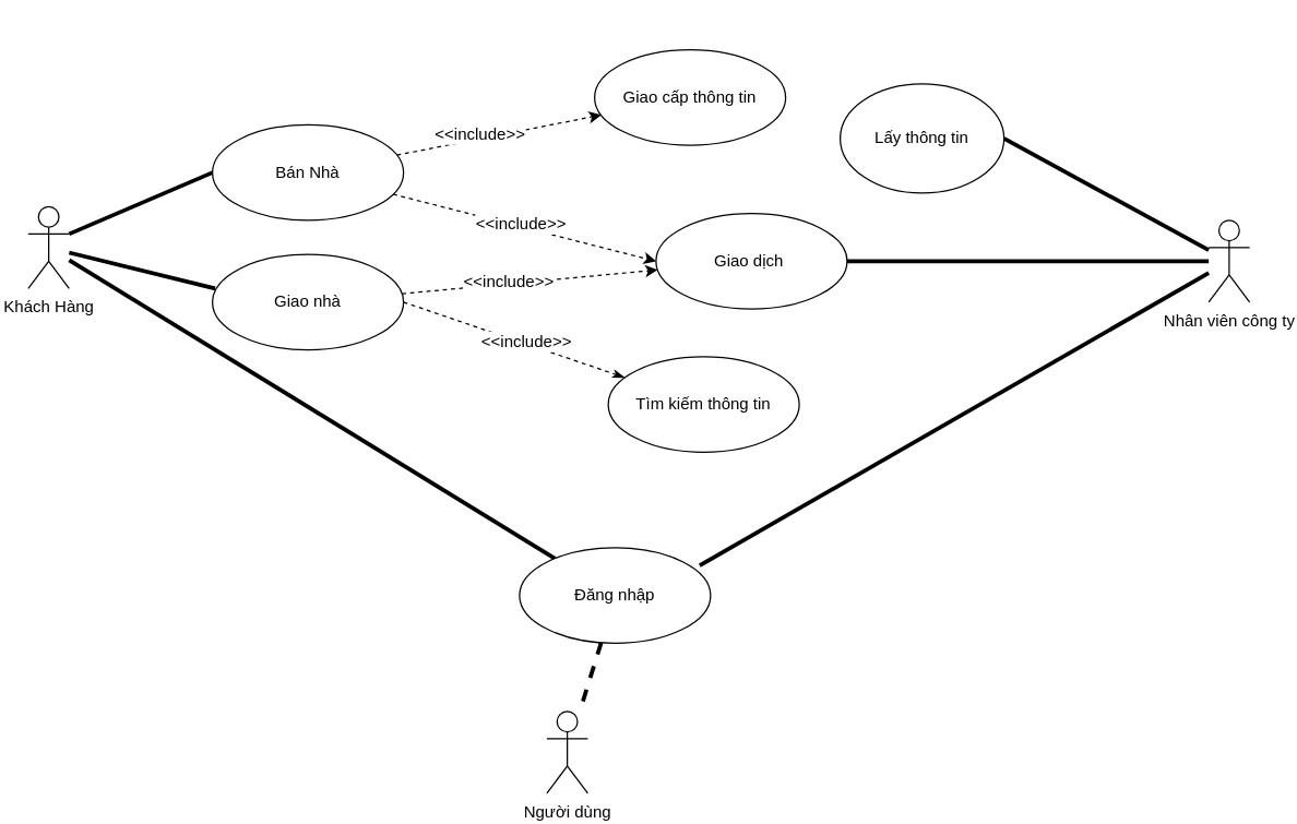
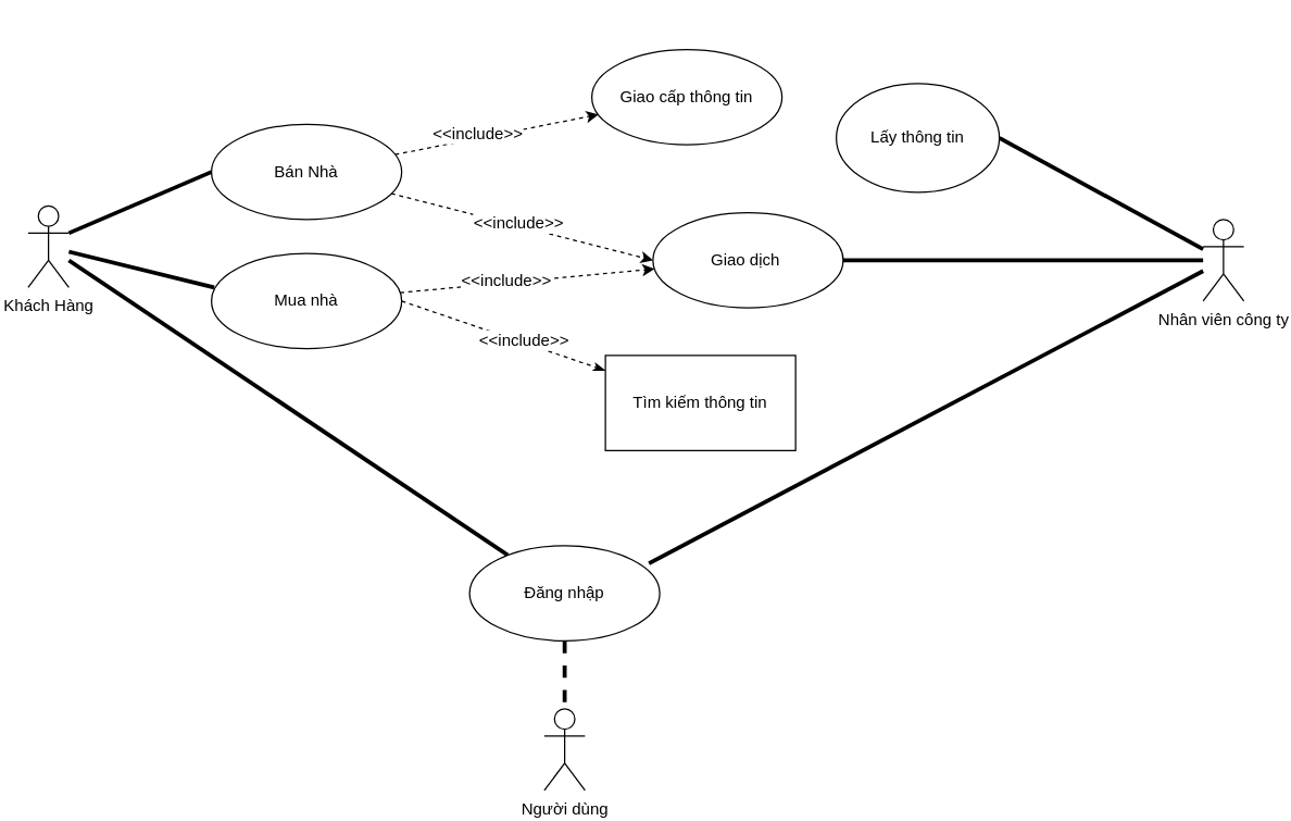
- <mxCell id="19" value="Giao nhà" style="ellipse;whiteSpace=wrap;html=1;" parent="1" vertex="1"><mxGeometry x="155" y="186" width="140" height="70" as="geometry" /></mxCell>
+ <mxCell id="19" value="Mua nhà" style="ellipse;whiteSpace=wrap;html=1;" parent="1" vertex="1"><mxGeometry x="155" y="186" width="140" height="70" as="geometry" /></mxCell>
- <mxCell id="20" value="Tìm kiếm thông tin" style="ellipse;whiteSpace=wrap;html=1;" parent="1" vertex="1"><mxGeometry x="445" y="261" width="140" height="70" as="geometry" /></mxCell>
+ <mxCell id="20" value="Tìm kiếm thông tin" style="whiteSpace=wrap;html=1;rounded=0;" parent="1" vertex="1"><mxGeometry x="445" y="261" width="140" height="70" as="geometry" /></mxCell>
- <mxCell id="25" value="Đăng nhập" style="ellipse;whiteSpace=wrap;html=1;" parent="1" vertex="1"><mxGeometry x="380" y="401" width="140" height="70" as="geometry" /></mxCell>
+ <mxCell id="25" value="Đăng nhập" style="ellipse;whiteSpace=wrap;html=1;" parent="1" vertex="1"><mxGeometry x="345" y="401" width="140" height="70" as="geometry" /></mxCell>
